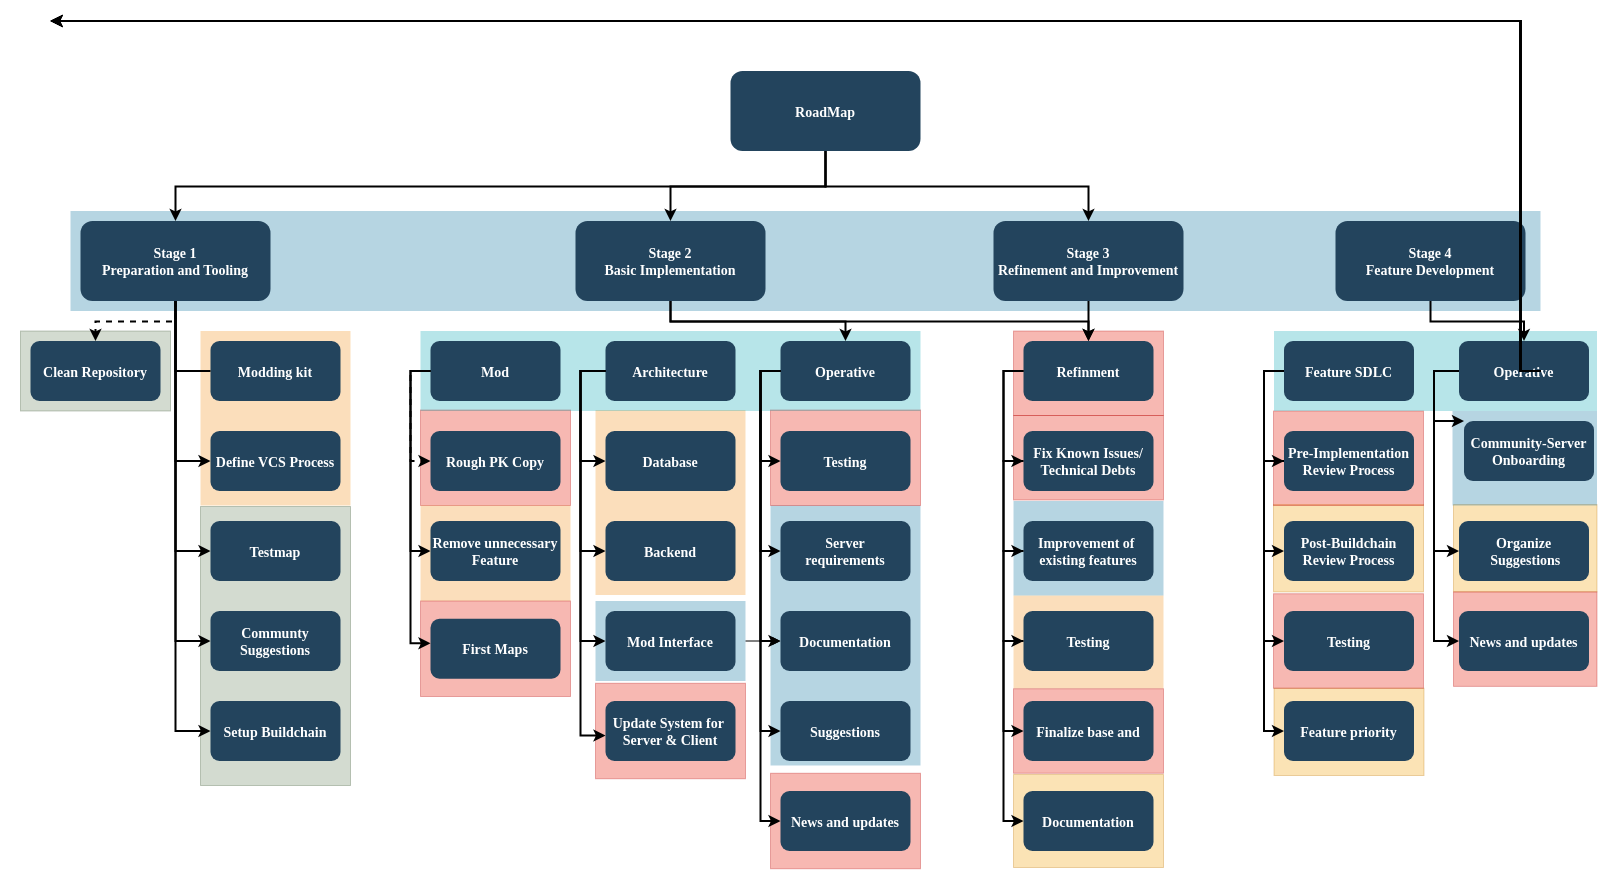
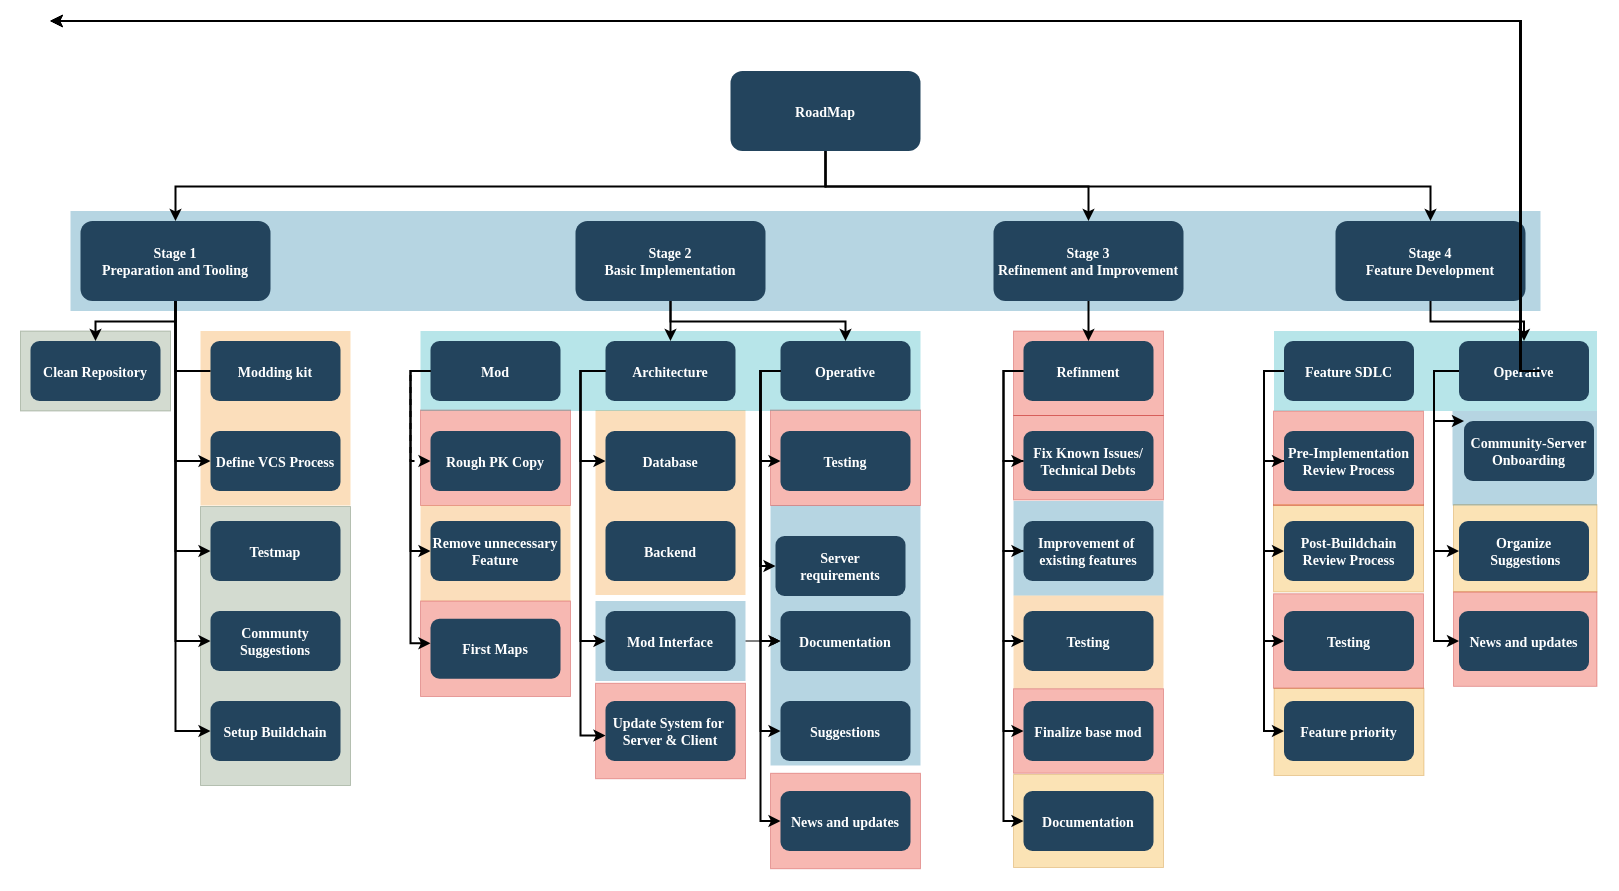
- <mxCell id="31" value="" style="edgeStyle=elbowEdgeStyle;elbow=vertical;strokeWidth=2;rounded=0;" parent="1" source="29" target="33" edge="1"><mxGeometry x="337" y="215.5" width="100" height="100" as="geometry"><mxPoint x="310" y="200.5" as="sourcePoint" /><mxPoint x="410" y="100.5" as="targetPoint" /></mxGeometry></mxCell>
+ <mxCell id="31" value="" style="edgeStyle=elbowEdgeStyle;elbow=vertical;strokeWidth=2;rounded=0" parent="1" source="29" target="30" edge="1"><mxGeometry x="337" y="215.5" width="100" height="100" as="geometry"><mxPoint x="310" y="200.5" as="sourcePoint" /><mxPoint x="410" y="100.5" as="targetPoint" /></mxGeometry></mxCell>
- <mxCell id="66" value="" style="edgeStyle=elbowEdgeStyle;elbow=vertical;strokeWidth=2;rounded=0;dashed=1;" parent="1" source="34" target="35" edge="1"><mxGeometry x="-23" y="135.5" width="100" height="100" as="geometry"><mxPoint x="-50" y="120.5" as="sourcePoint" /><mxPoint x="50" y="20.5" as="targetPoint" /></mxGeometry></mxCell>
+ <mxCell id="66" value="" style="edgeStyle=elbowEdgeStyle;elbow=vertical;strokeWidth=2;rounded=0" parent="1" source="34" target="35" edge="1"><mxGeometry x="-23" y="135.5" width="100" height="100" as="geometry"><mxPoint x="-50" y="120.5" as="sourcePoint" /><mxPoint x="50" y="20.5" as="targetPoint" /></mxGeometry></mxCell>
- <mxCell id="95" value="" style="edgeStyle=elbowEdgeStyle;elbow=vertical;strokeWidth=2;rounded=0;" parent="1" source="33" target="53" edge="1"><mxGeometry x="17" y="135.5" width="100" height="100" as="geometry"><mxPoint x="-10" y="120.5" as="sourcePoint" /><mxPoint x="90" y="20.5" as="targetPoint" /></mxGeometry></mxCell>
+ <mxCell id="95" value="" style="edgeStyle=elbowEdgeStyle;elbow=vertical;strokeWidth=2;rounded=0" parent="1" source="33" target="44" edge="1"><mxGeometry x="17" y="135.5" width="100" height="100" as="geometry"><mxPoint x="-10" y="120.5" as="sourcePoint" /><mxPoint x="90" y="20.5" as="targetPoint" /></mxGeometry></mxCell>
- <mxCell id="75" value="" style="edgeStyle=elbowEdgeStyle;elbow=horizontal;strokeWidth=2;rounded=0" parent="1" source="44" target="46" edge="1"><mxGeometry x="17" y="135.5" width="100" height="100" as="geometry"><mxPoint x="-10" y="120.5" as="sourcePoint" /><mxPoint x="90" y="20.5" as="targetPoint" /><Array as="points"><mxPoint x="580" y="460.5" /></Array></mxGeometry></mxCell>
- <mxCell id="50" value="Server &#10;requirements" style="rounded=1;fillColor=#23445D;gradientColor=none;strokeColor=none;fontColor=#FFFFFF;fontStyle=1;fontFamily=Tahoma;fontSize=14" parent="1" vertex="1"><mxGeometry x="780" y="520.5" width="130" height="60" as="geometry" /></mxCell>
+ <mxCell id="50" value="Server &#10;requirements" style="rounded=1;fillColor=#23445D;gradientColor=none;strokeColor=none;fontColor=#FFFFFF;fontStyle=1;fontFamily=Tahoma;fontSize=14" parent="1" vertex="1"><mxGeometry x="775" y="535.5" width="130" height="60" as="geometry" /></mxCell>
- <mxCell id="103" value="Finalize base and" style="rounded=1;fillColor=#23445D;gradientColor=none;strokeColor=none;fontColor=#FFFFFF;fontStyle=1;fontFamily=Tahoma;fontSize=14" vertex="1" parent="1"><mxGeometry x="1023" y="700.5" width="130" height="60" as="geometry" /></mxCell>
+ <mxCell id="103" value="Finalize base mod" style="rounded=1;fillColor=#23445D;gradientColor=none;strokeColor=none;fontColor=#FFFFFF;fontStyle=1;fontFamily=Tahoma;fontSize=14" vertex="1" parent="1"><mxGeometry x="1023" y="700.5" width="130" height="60" as="geometry" /></mxCell>
